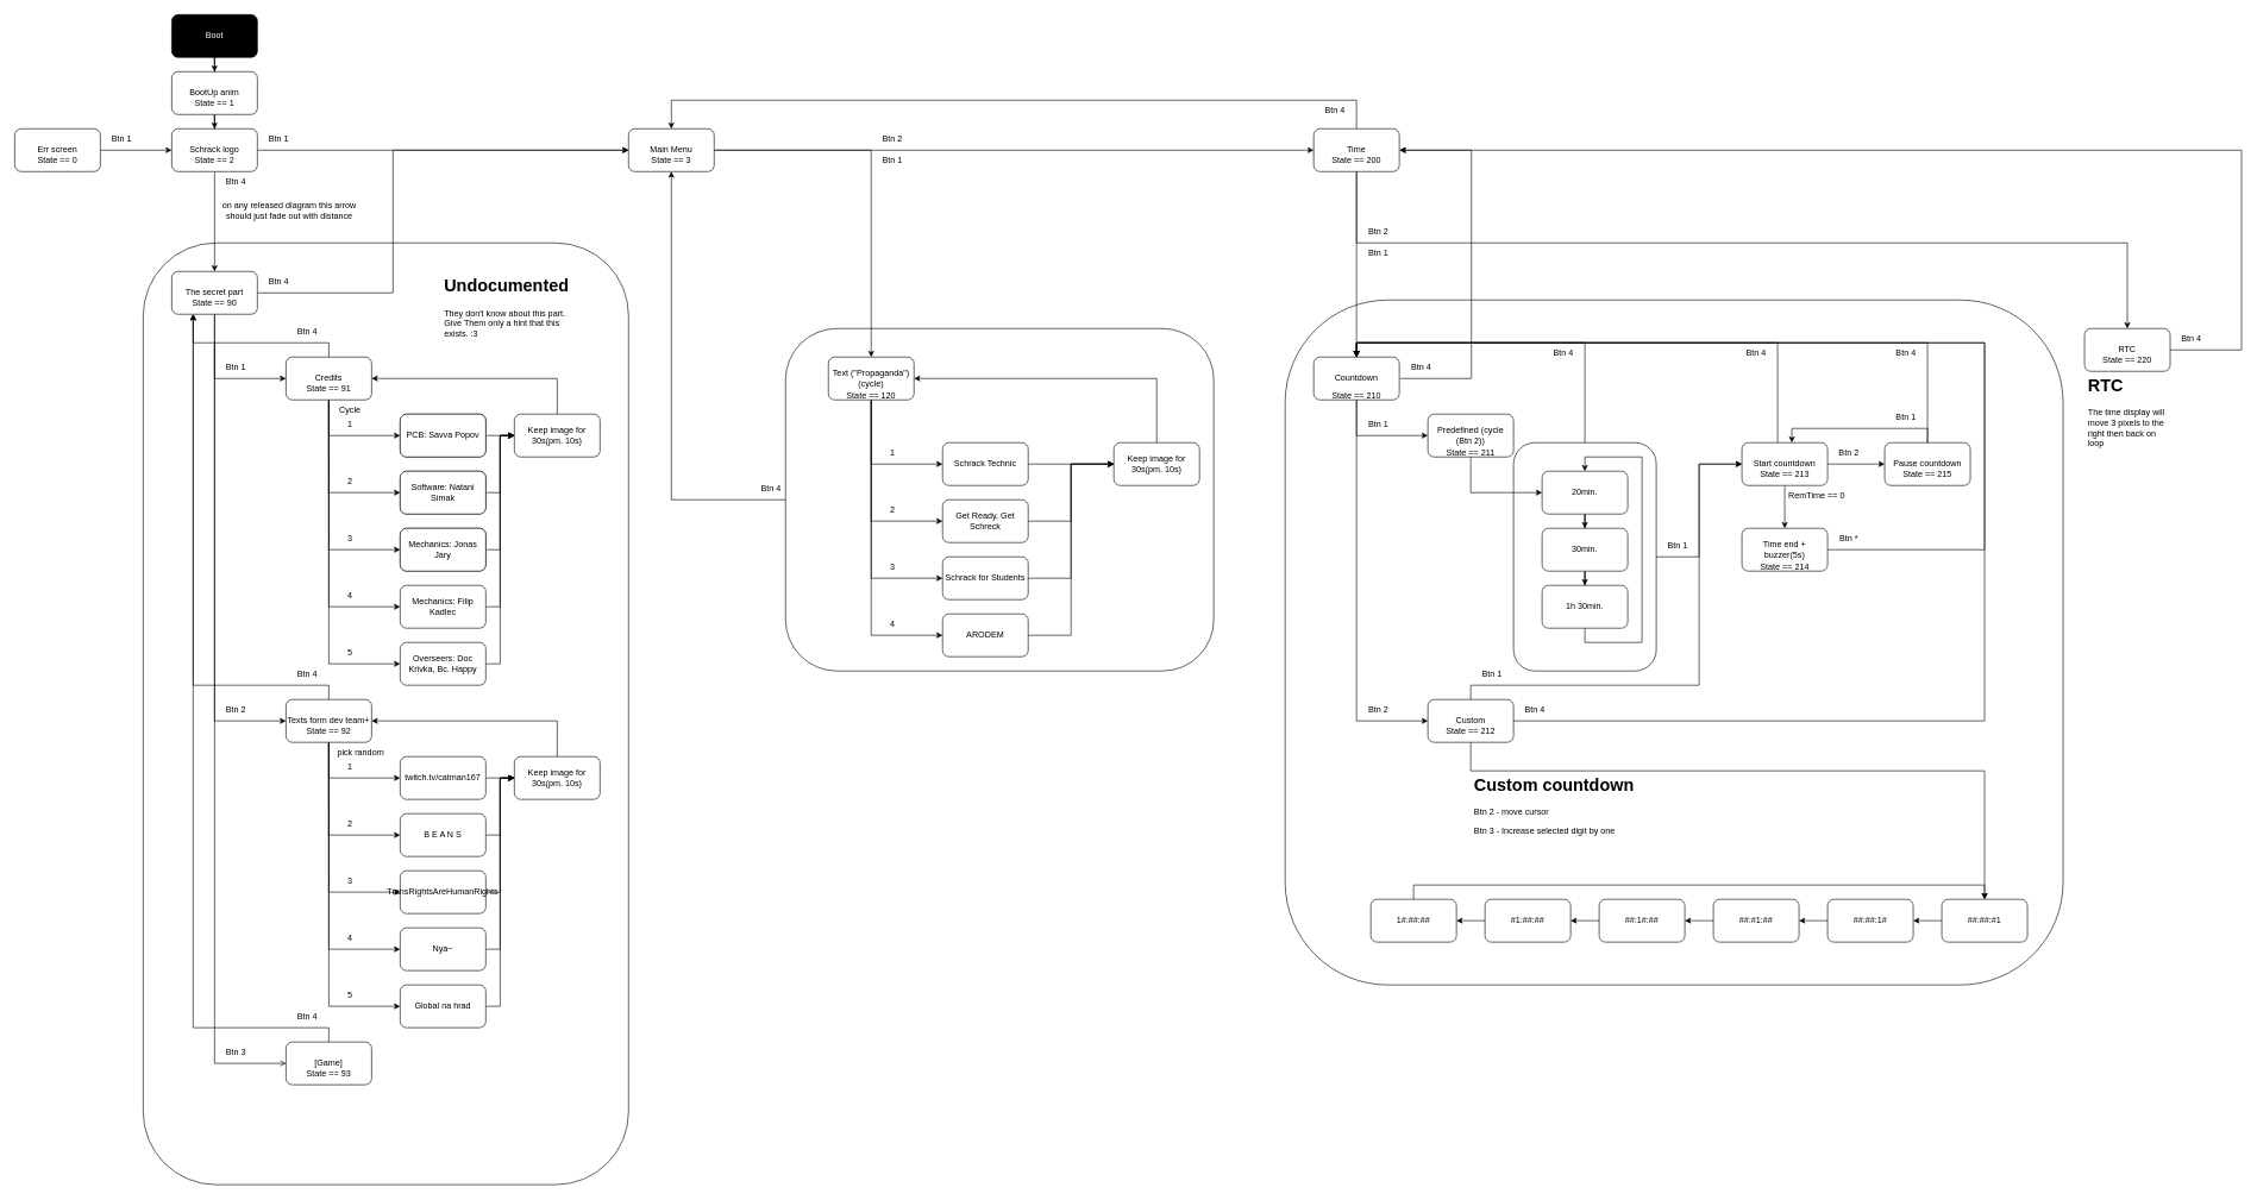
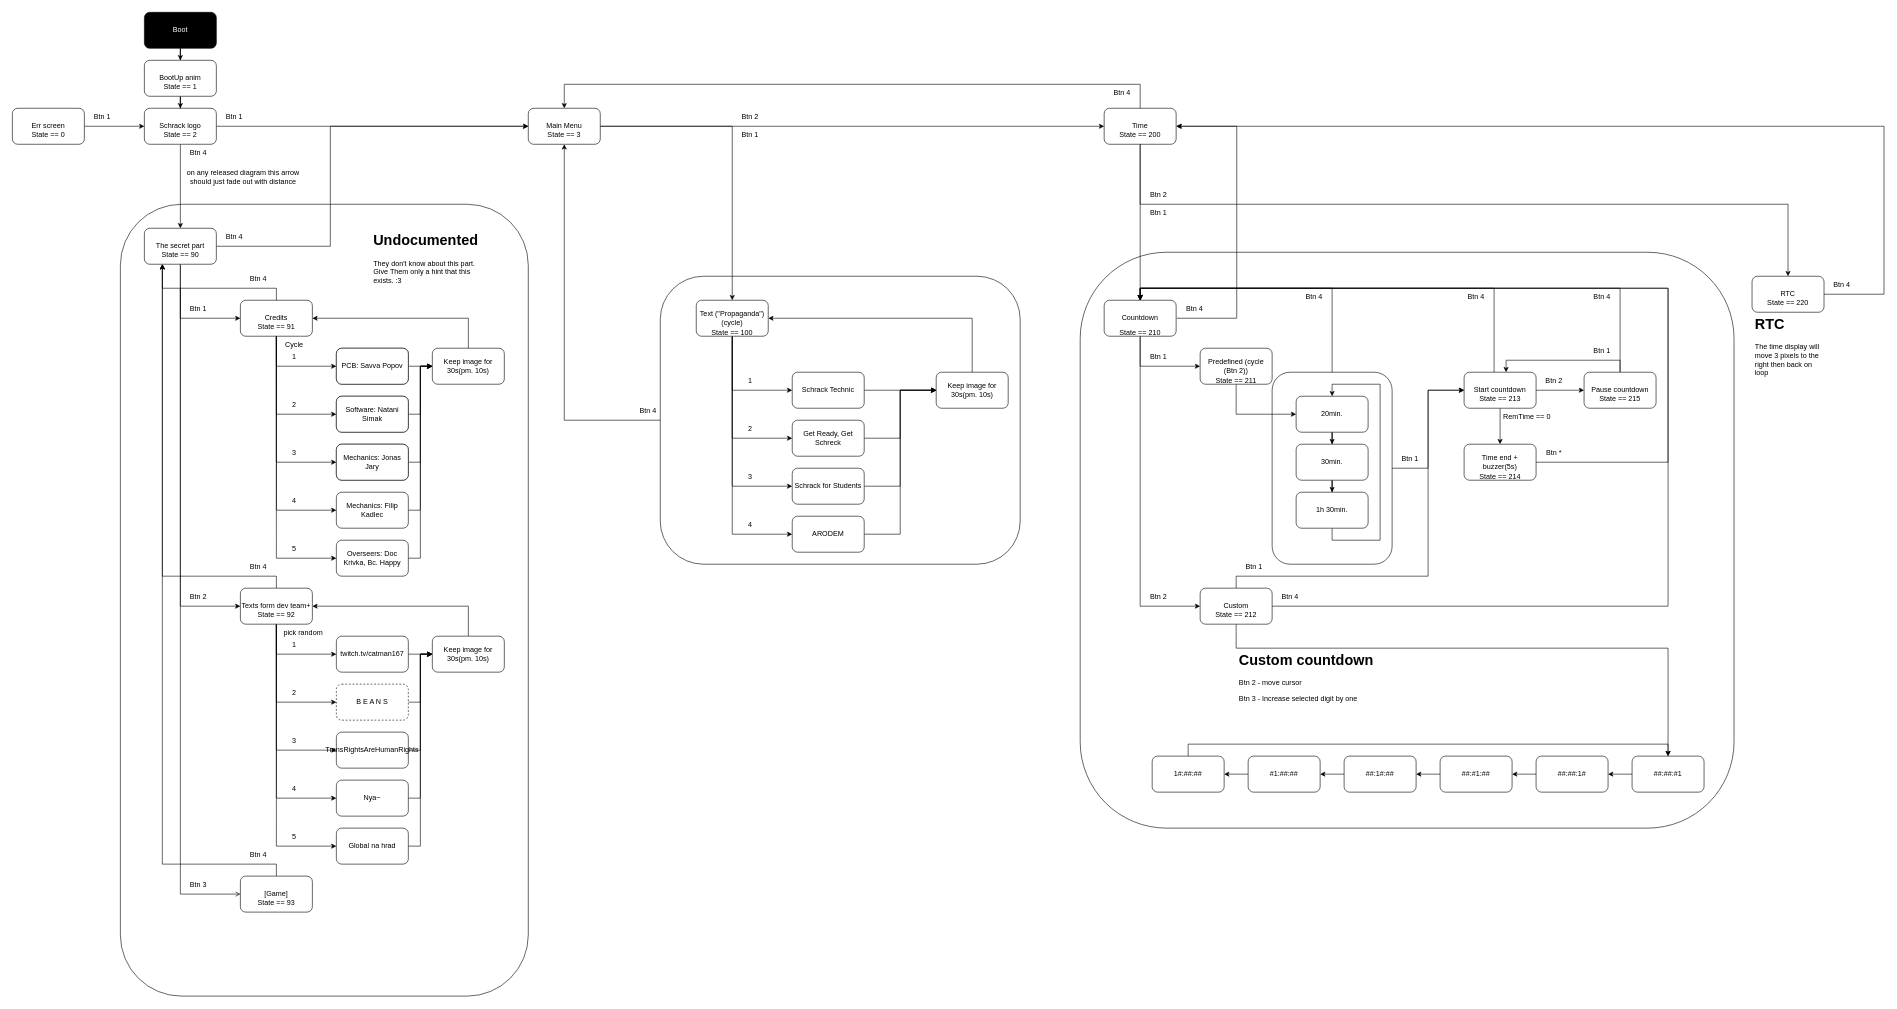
- <mxCell id="109" value="State == 120" style="text;html=1;align=center;verticalAlign=middle;whiteSpace=wrap;rounded=0;" parent="1" vertex="1"><mxGeometry x="1160" y="540" width="120" height="30" as="geometry" /></mxCell>
+ <mxCell id="109" value="State == 100" style="text;html=1;align=center;verticalAlign=middle;whiteSpace=wrap;rounded=0;" parent="1" vertex="1"><mxGeometry x="1160" y="540" width="120" height="30" as="geometry" /></mxCell>
- <mxCell id="157" value="B E A N S" style="rounded=1;whiteSpace=wrap;html=1;" parent="1" vertex="1"><mxGeometry x="560.06" y="1140" width="120" height="60" as="geometry" /></mxCell>
+ <mxCell id="157" value="B E A N S" style="rounded=1;whiteSpace=wrap;html=1;dashed=1;" parent="1" vertex="1"><mxGeometry x="560.06" y="1140" width="120" height="60" as="geometry" /></mxCell>
